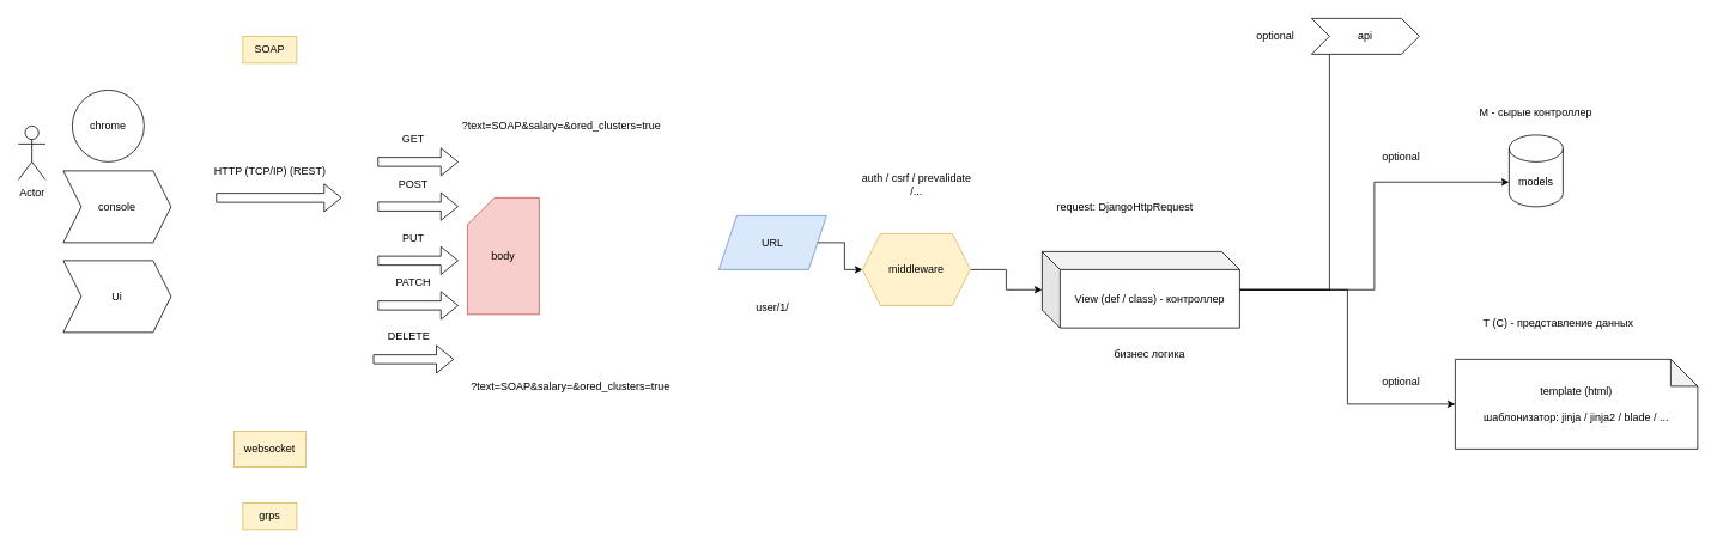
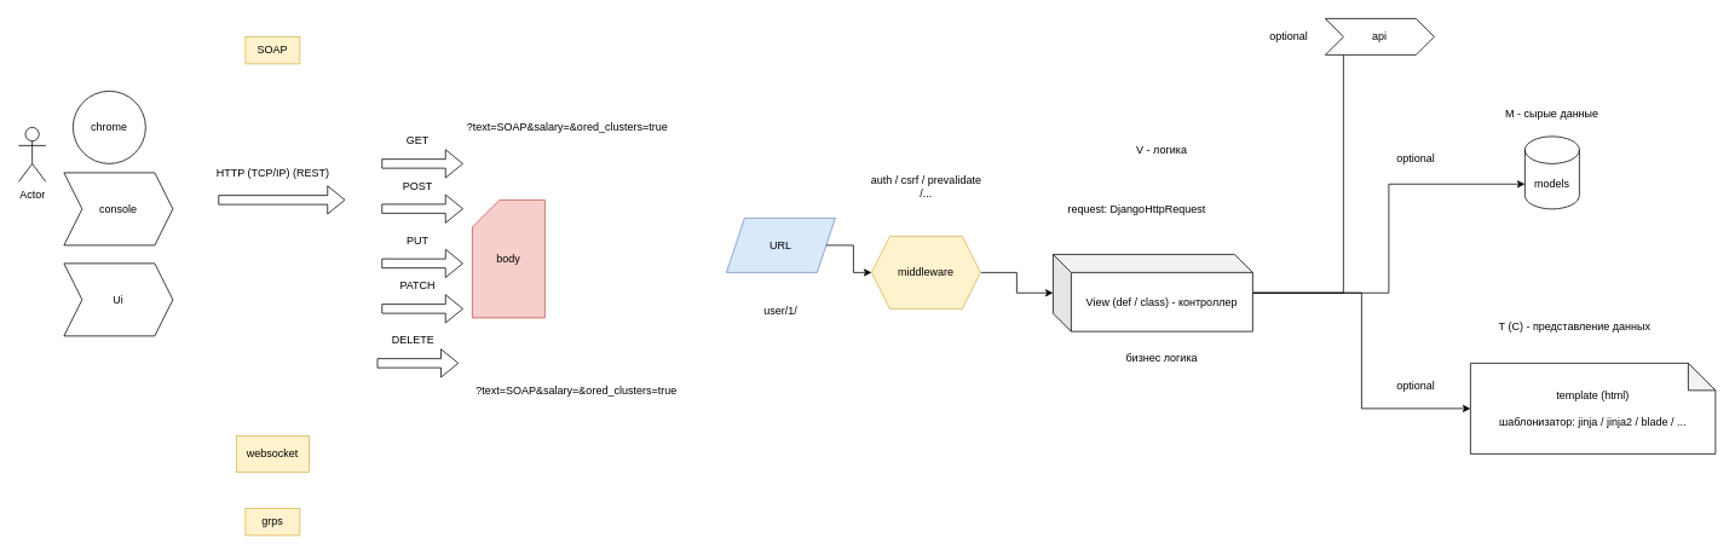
- <mxCell id="41" value="M - сырые контроллер" style="text;html=1;strokeColor=none;fillColor=none;align=center;verticalAlign=middle;whiteSpace=wrap;rounded=0;" vertex="1" parent="1"><mxGeometry x="1630" y="110" width="160" height="30" as="geometry" /></mxCell>
+ <mxCell id="41" value="M - сырые данные" style="text;html=1;strokeColor=none;fillColor=none;align=center;verticalAlign=middle;whiteSpace=wrap;rounded=0;" vertex="1" parent="1"><mxGeometry x="1630" y="110" width="160" height="30" as="geometry" /></mxCell>
+ <mxCell id="44" value="V - логика" style="text;html=1;strokeColor=none;fillColor=none;align=center;verticalAlign=middle;whiteSpace=wrap;rounded=0;" vertex="1" parent="1"><mxGeometry x="1250" y="150" width="60" height="30" as="geometry" /></mxCell>
